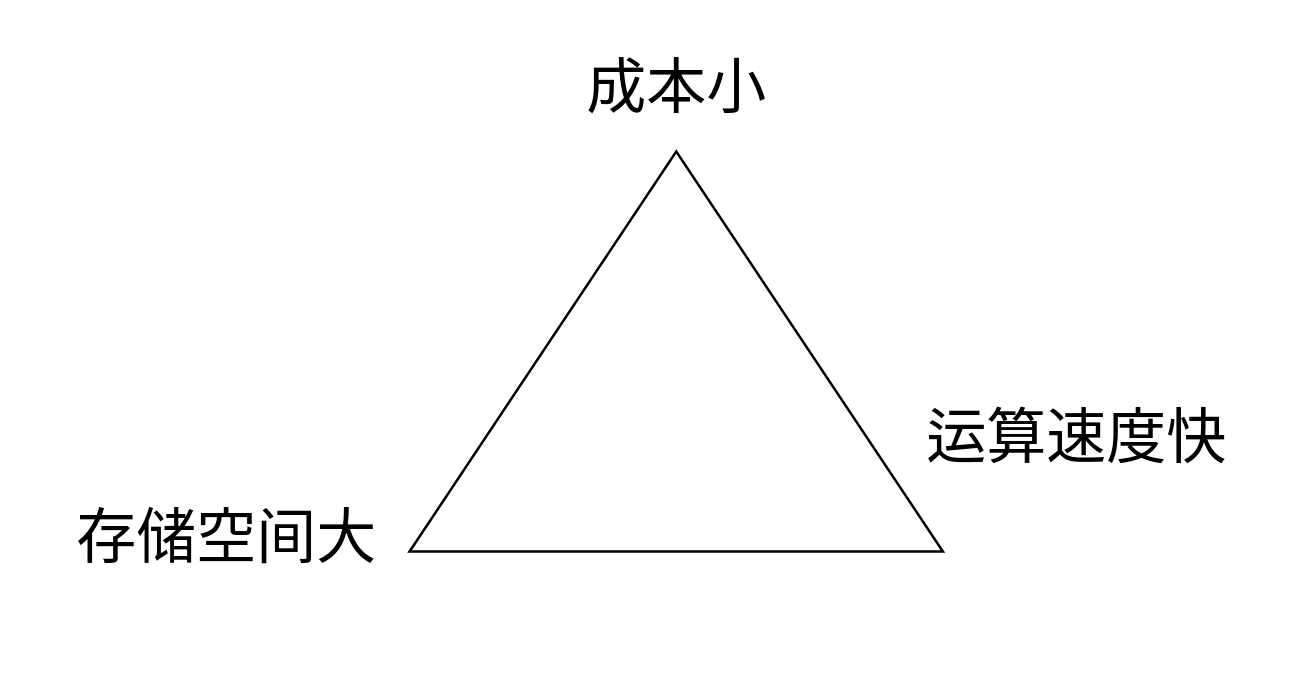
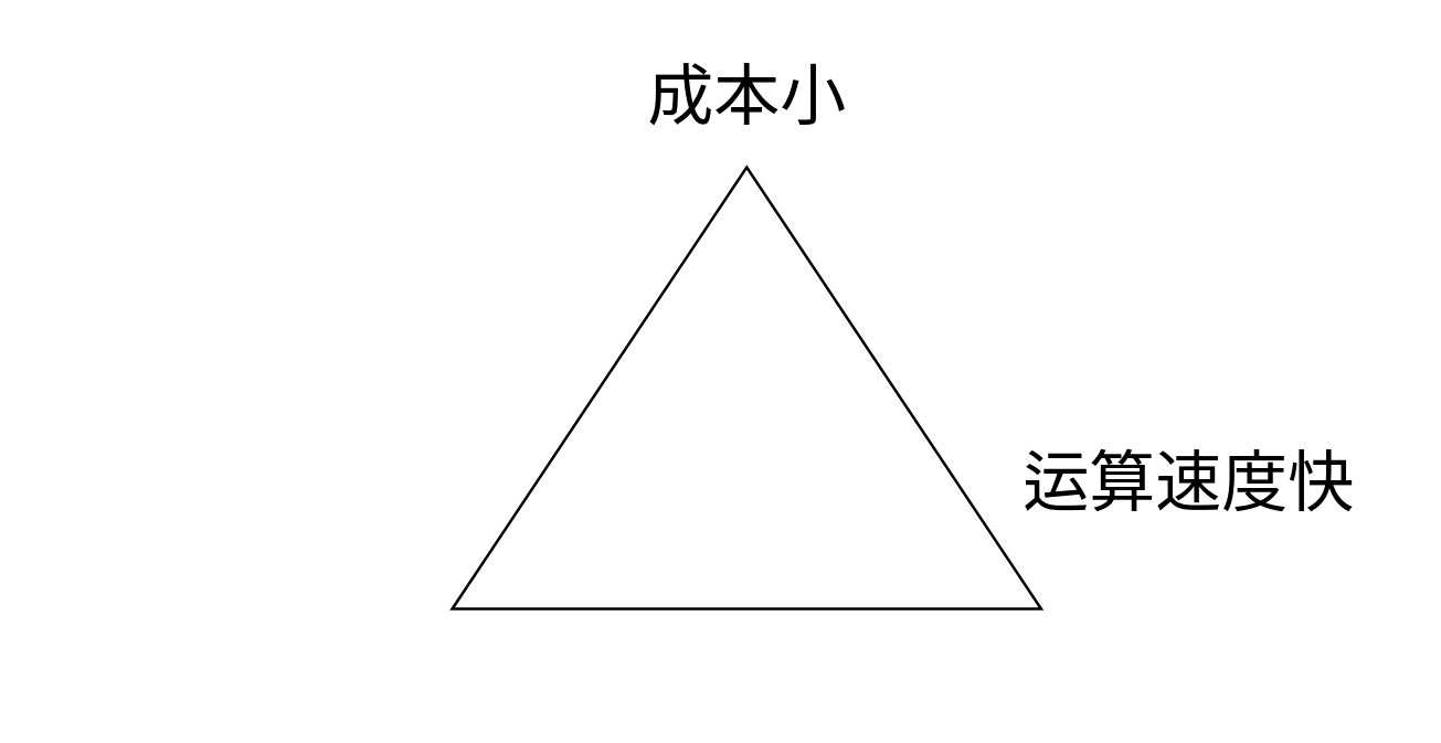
- <mxCell id="5" value="存储空间大" style="text;html=1;align=center;verticalAlign=middle;resizable=0;points=[];autosize=1;fontSize=24;" vertex="1" parent="1"><mxGeometry x="20" y="200" width="140" height="30" as="geometry" /></mxCell>
